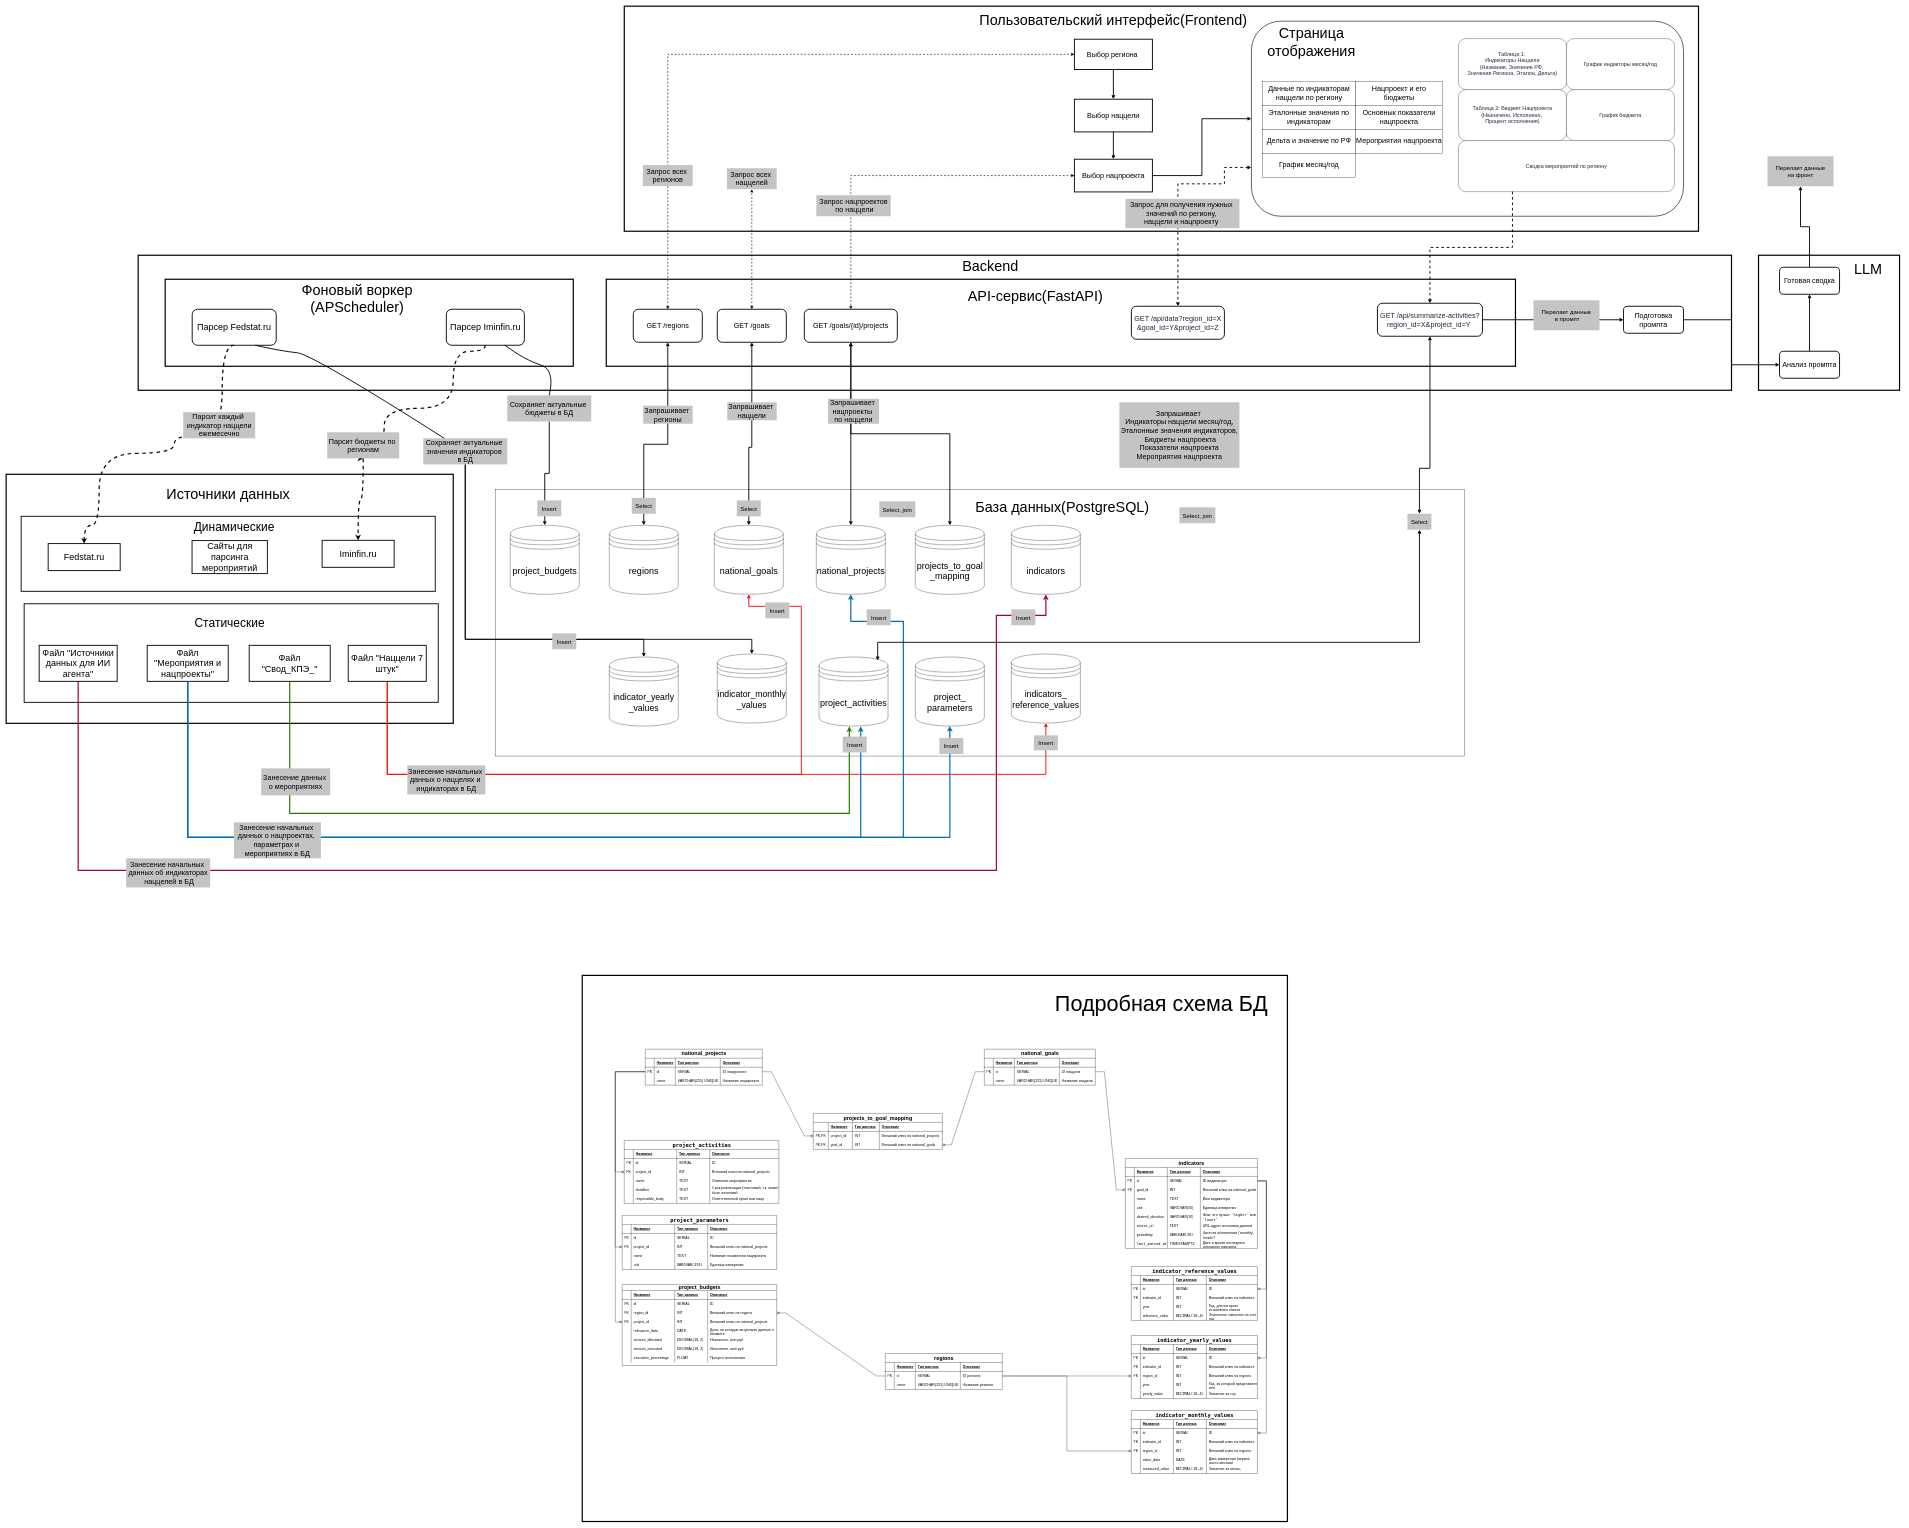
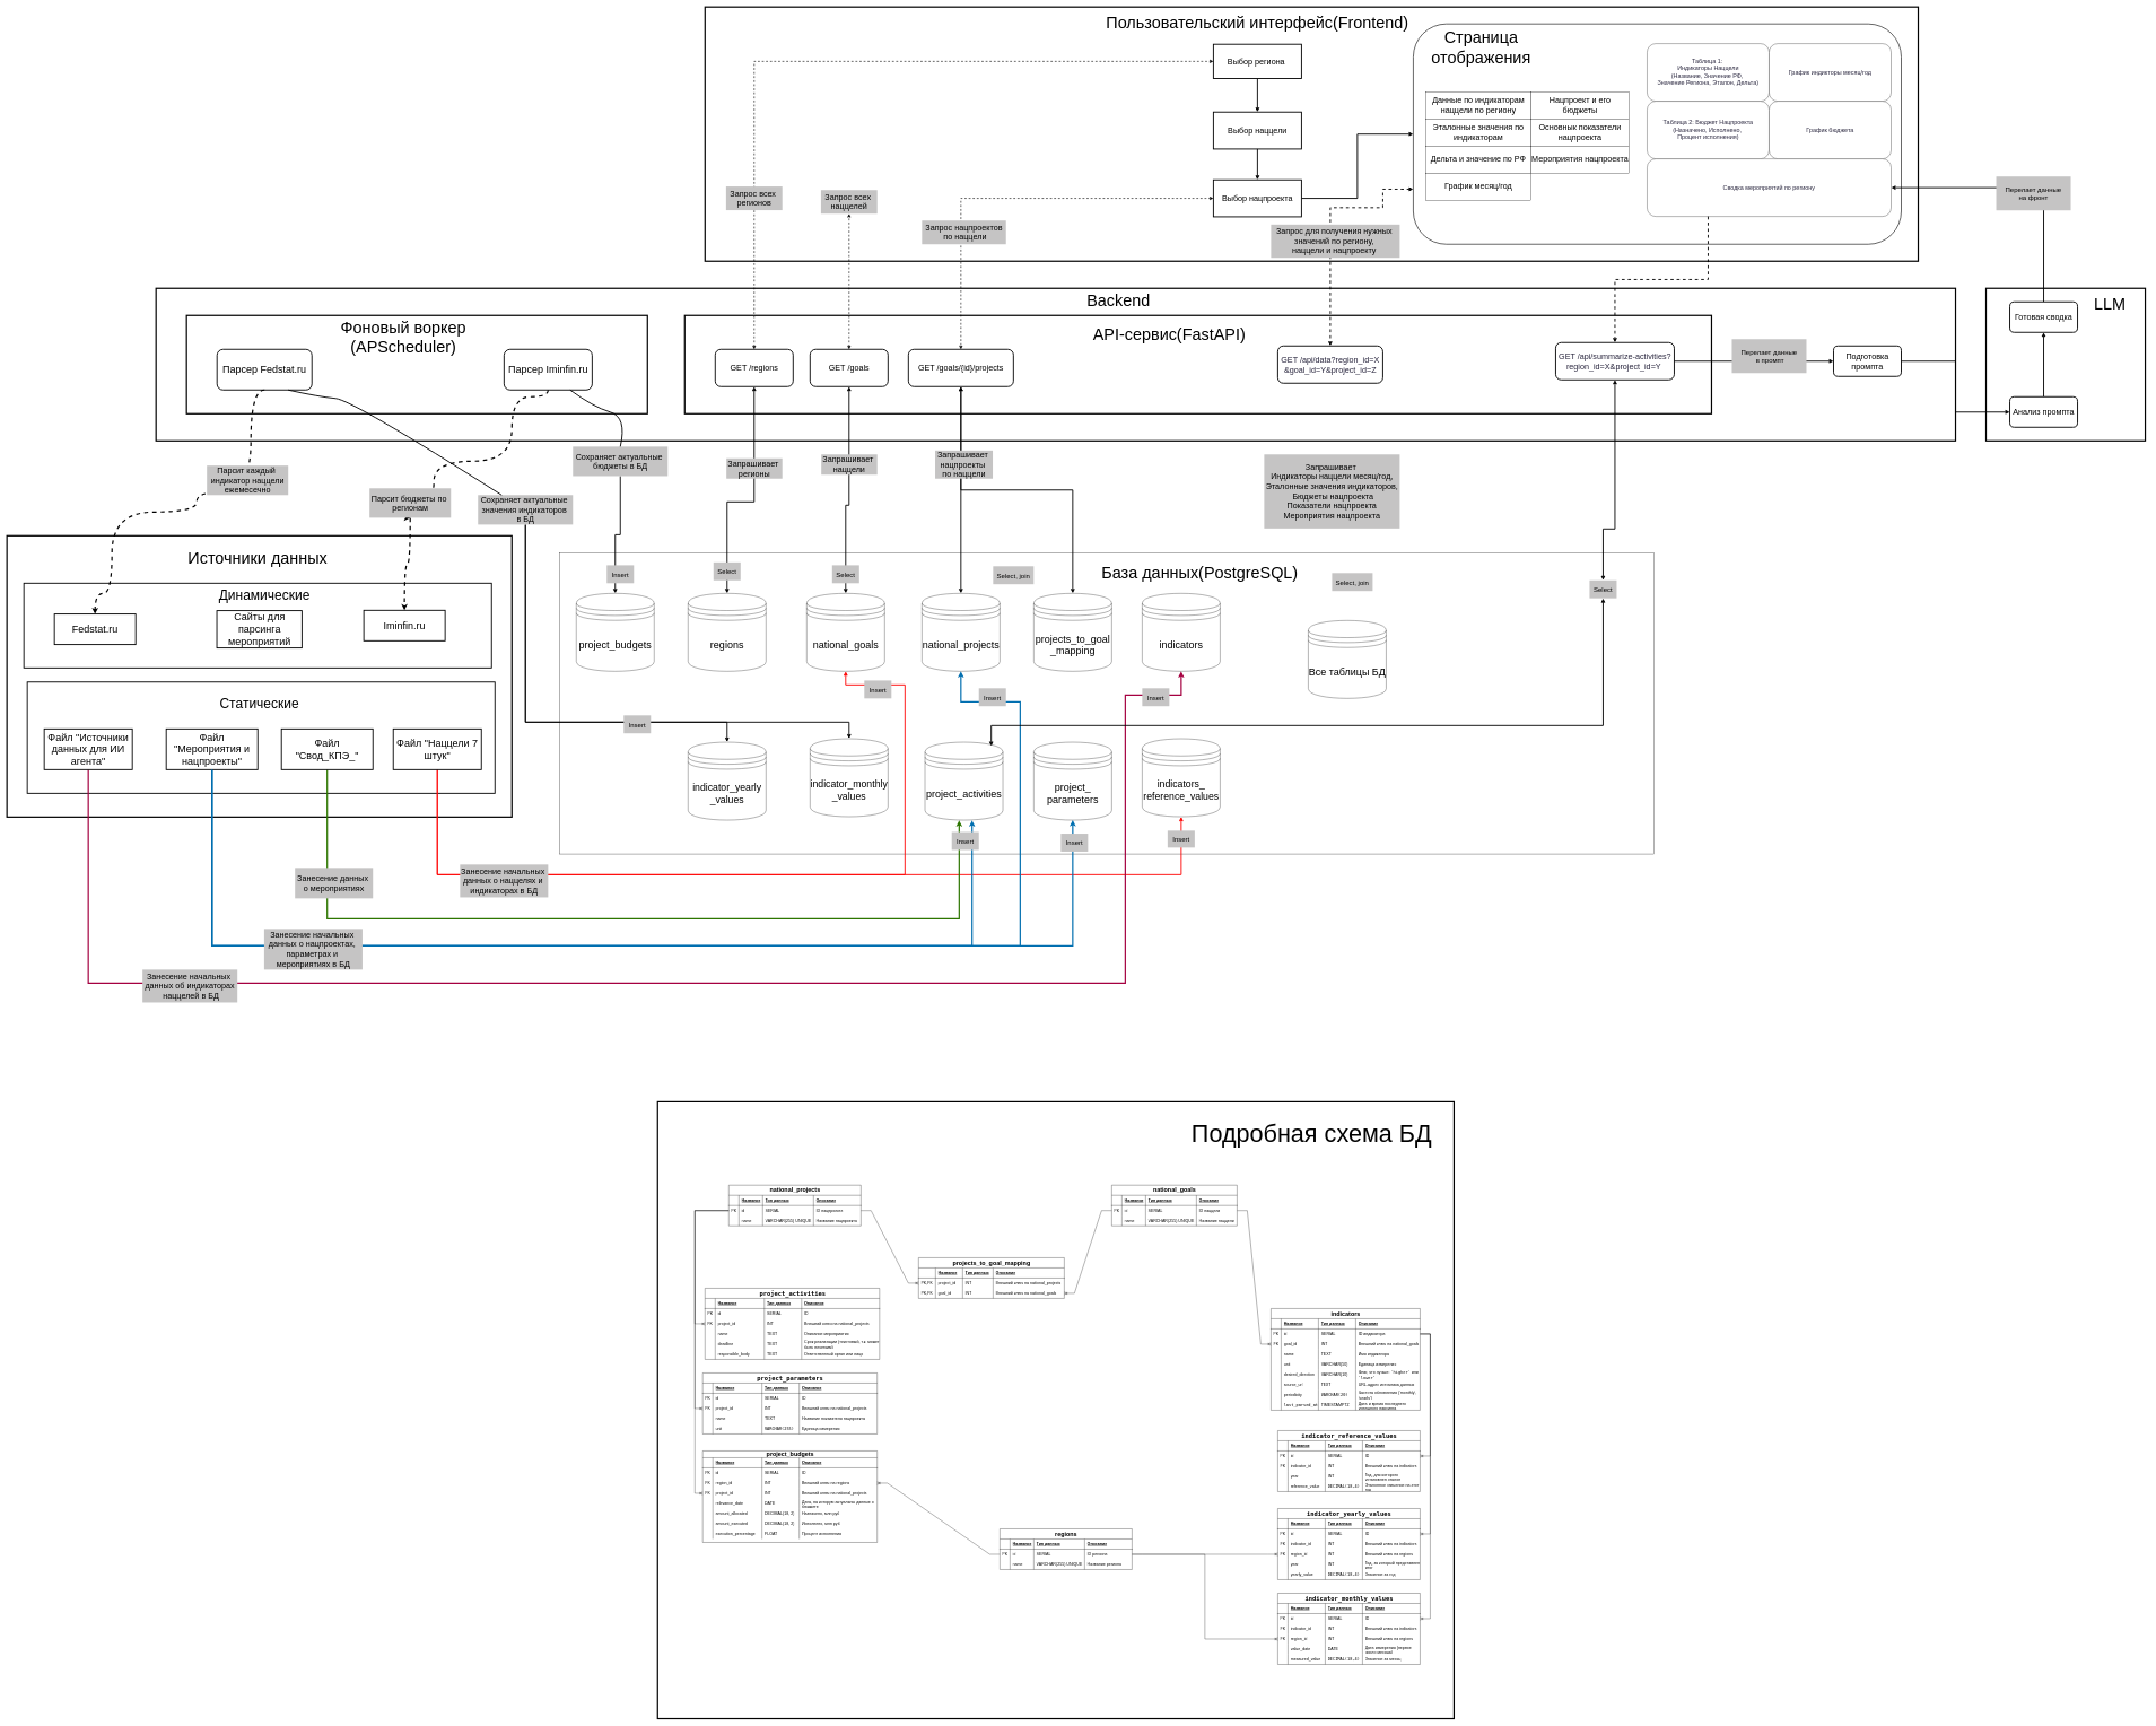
- <mxCell id="437" style="edgeStyle=orthogonalEdgeStyle;rounded=0;orthogonalLoop=1;jettySize=auto;html=1;exitX=0.5;exitY=0;exitDx=0;exitDy=0;strokeWidth=3;" edge="1" parent="1" source="438" target="439"><mxGeometry relative="1" as="geometry" /></mxCell>
+ <mxCell id="437" style="edgeStyle=orthogonalEdgeStyle;rounded=0;orthogonalLoop=1;jettySize=auto;html=1;exitX=0.5;exitY=0;exitDx=0;exitDy=0;entryX=1;entryY=0.5;entryDx=0;entryDy=0;strokeWidth=3;" edge="1" parent="1" source="438" target="423"><mxGeometry relative="1" as="geometry" /></mxCell>
+ <mxCell id="408" value="&lt;span style=&quot;font-size: 30px;&quot;&gt;Все таблицы БД&lt;/span&gt;" style="shape=datastore;whiteSpace=wrap;html=1;" vertex="1" parent="1"><mxGeometry x="3860" y="1830" width="230" height="230" as="geometry" /></mxCell>
